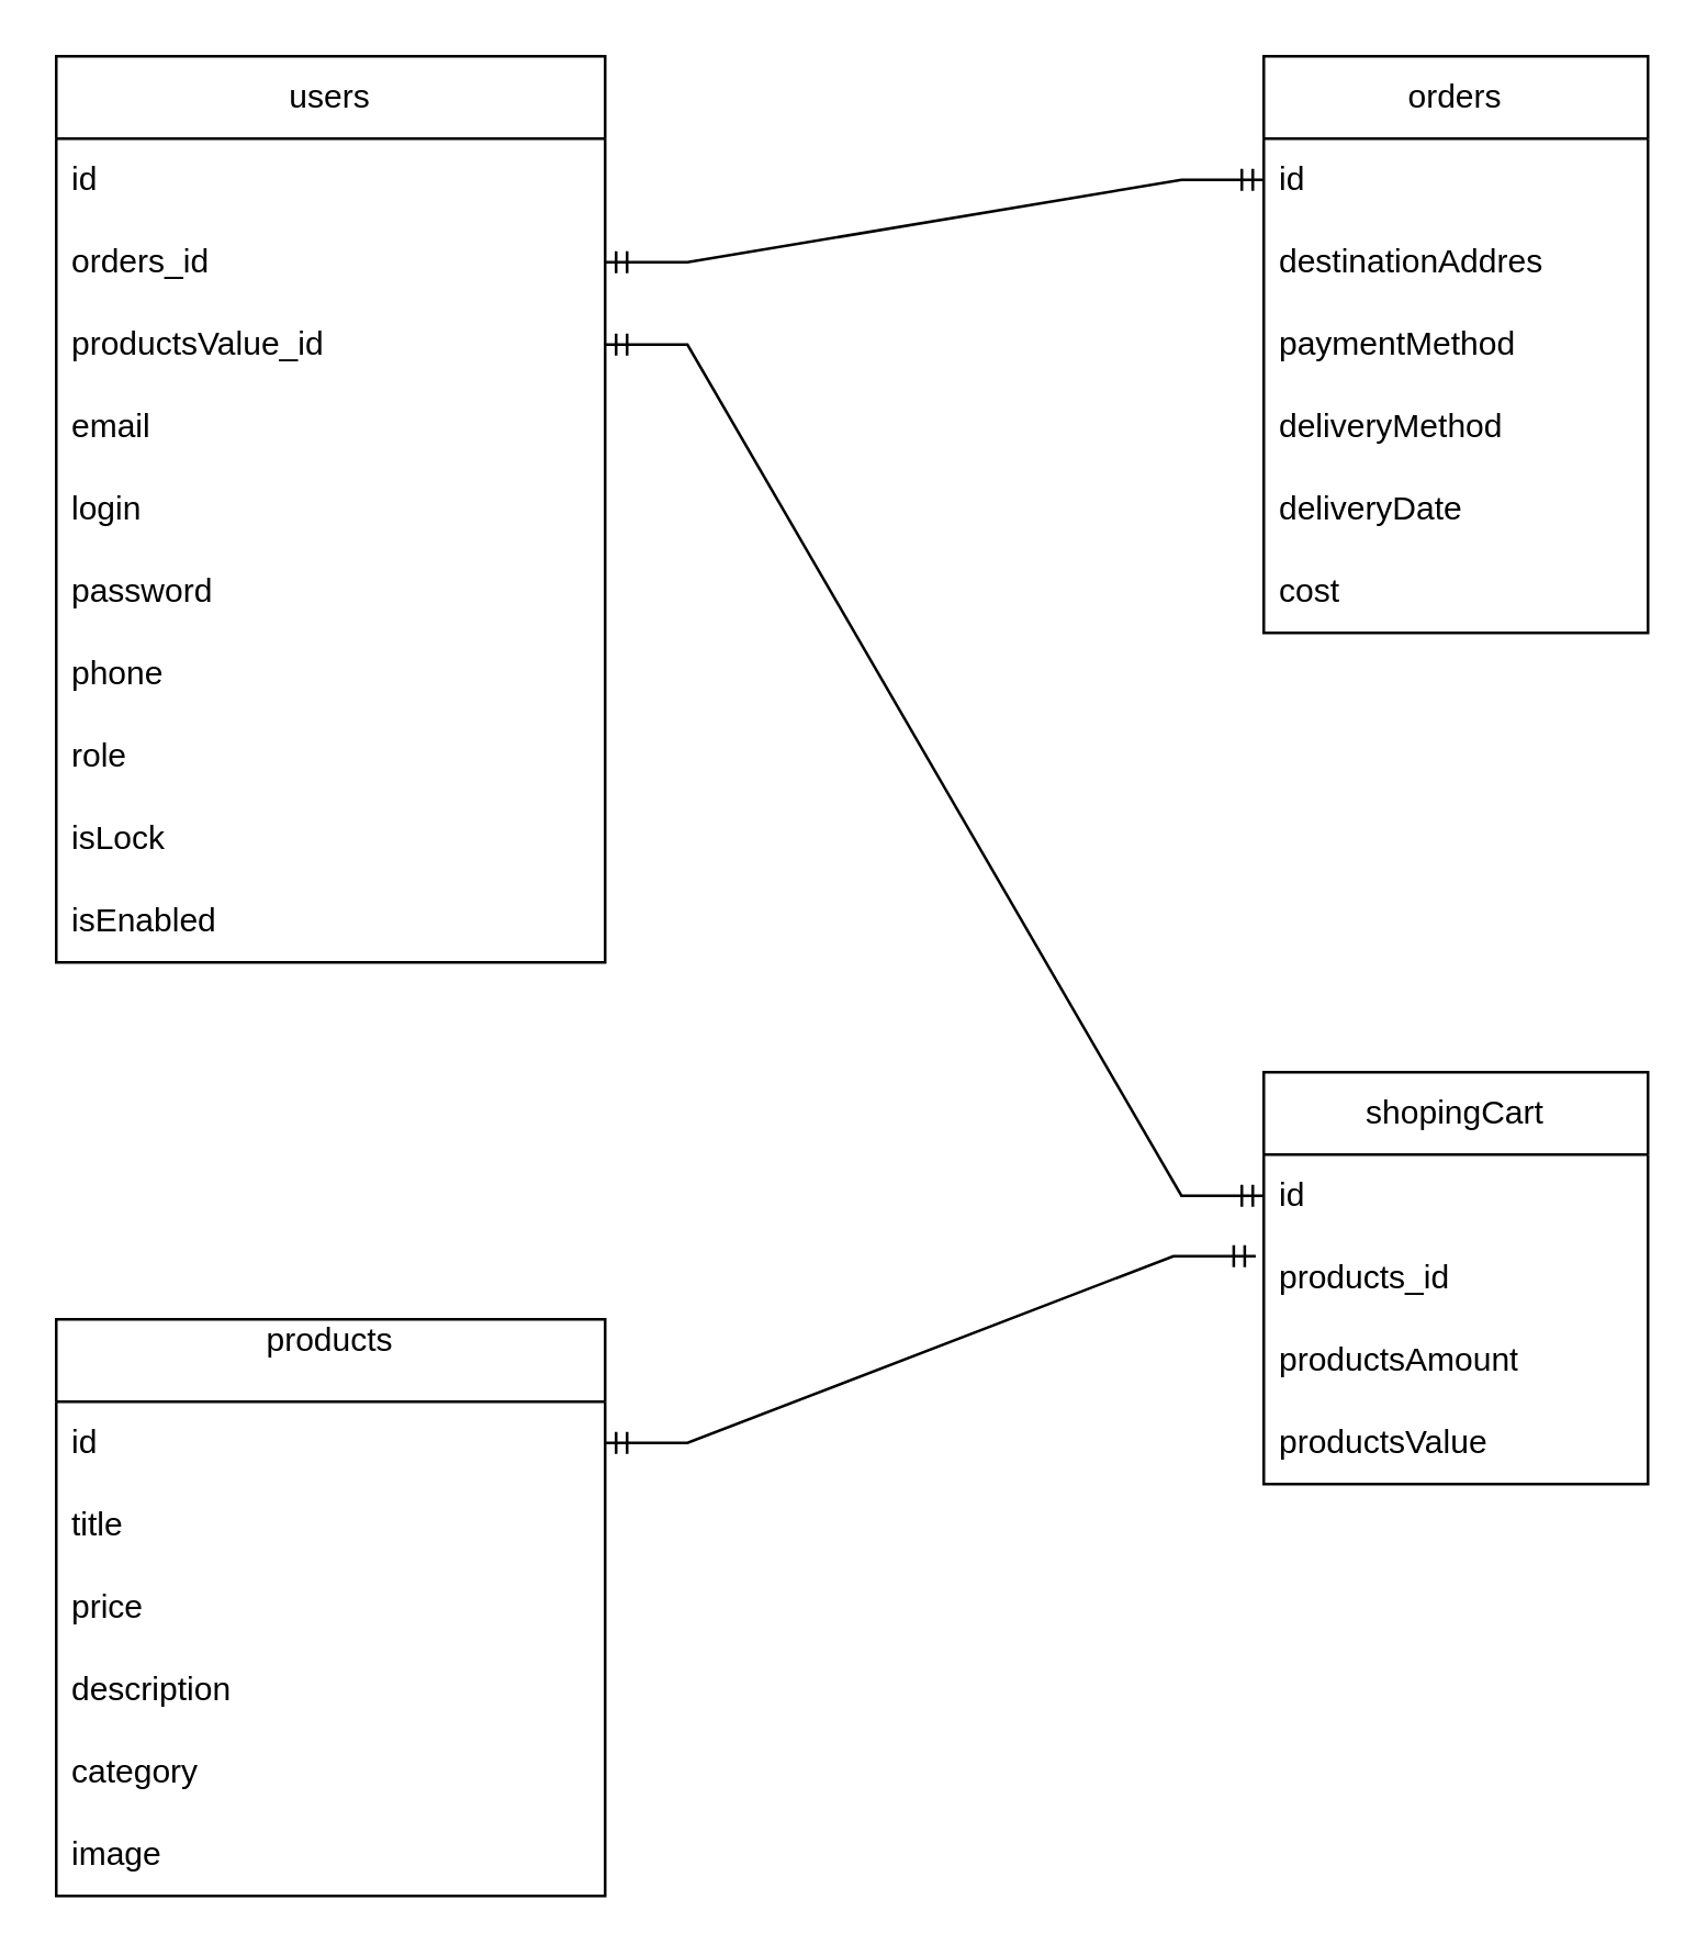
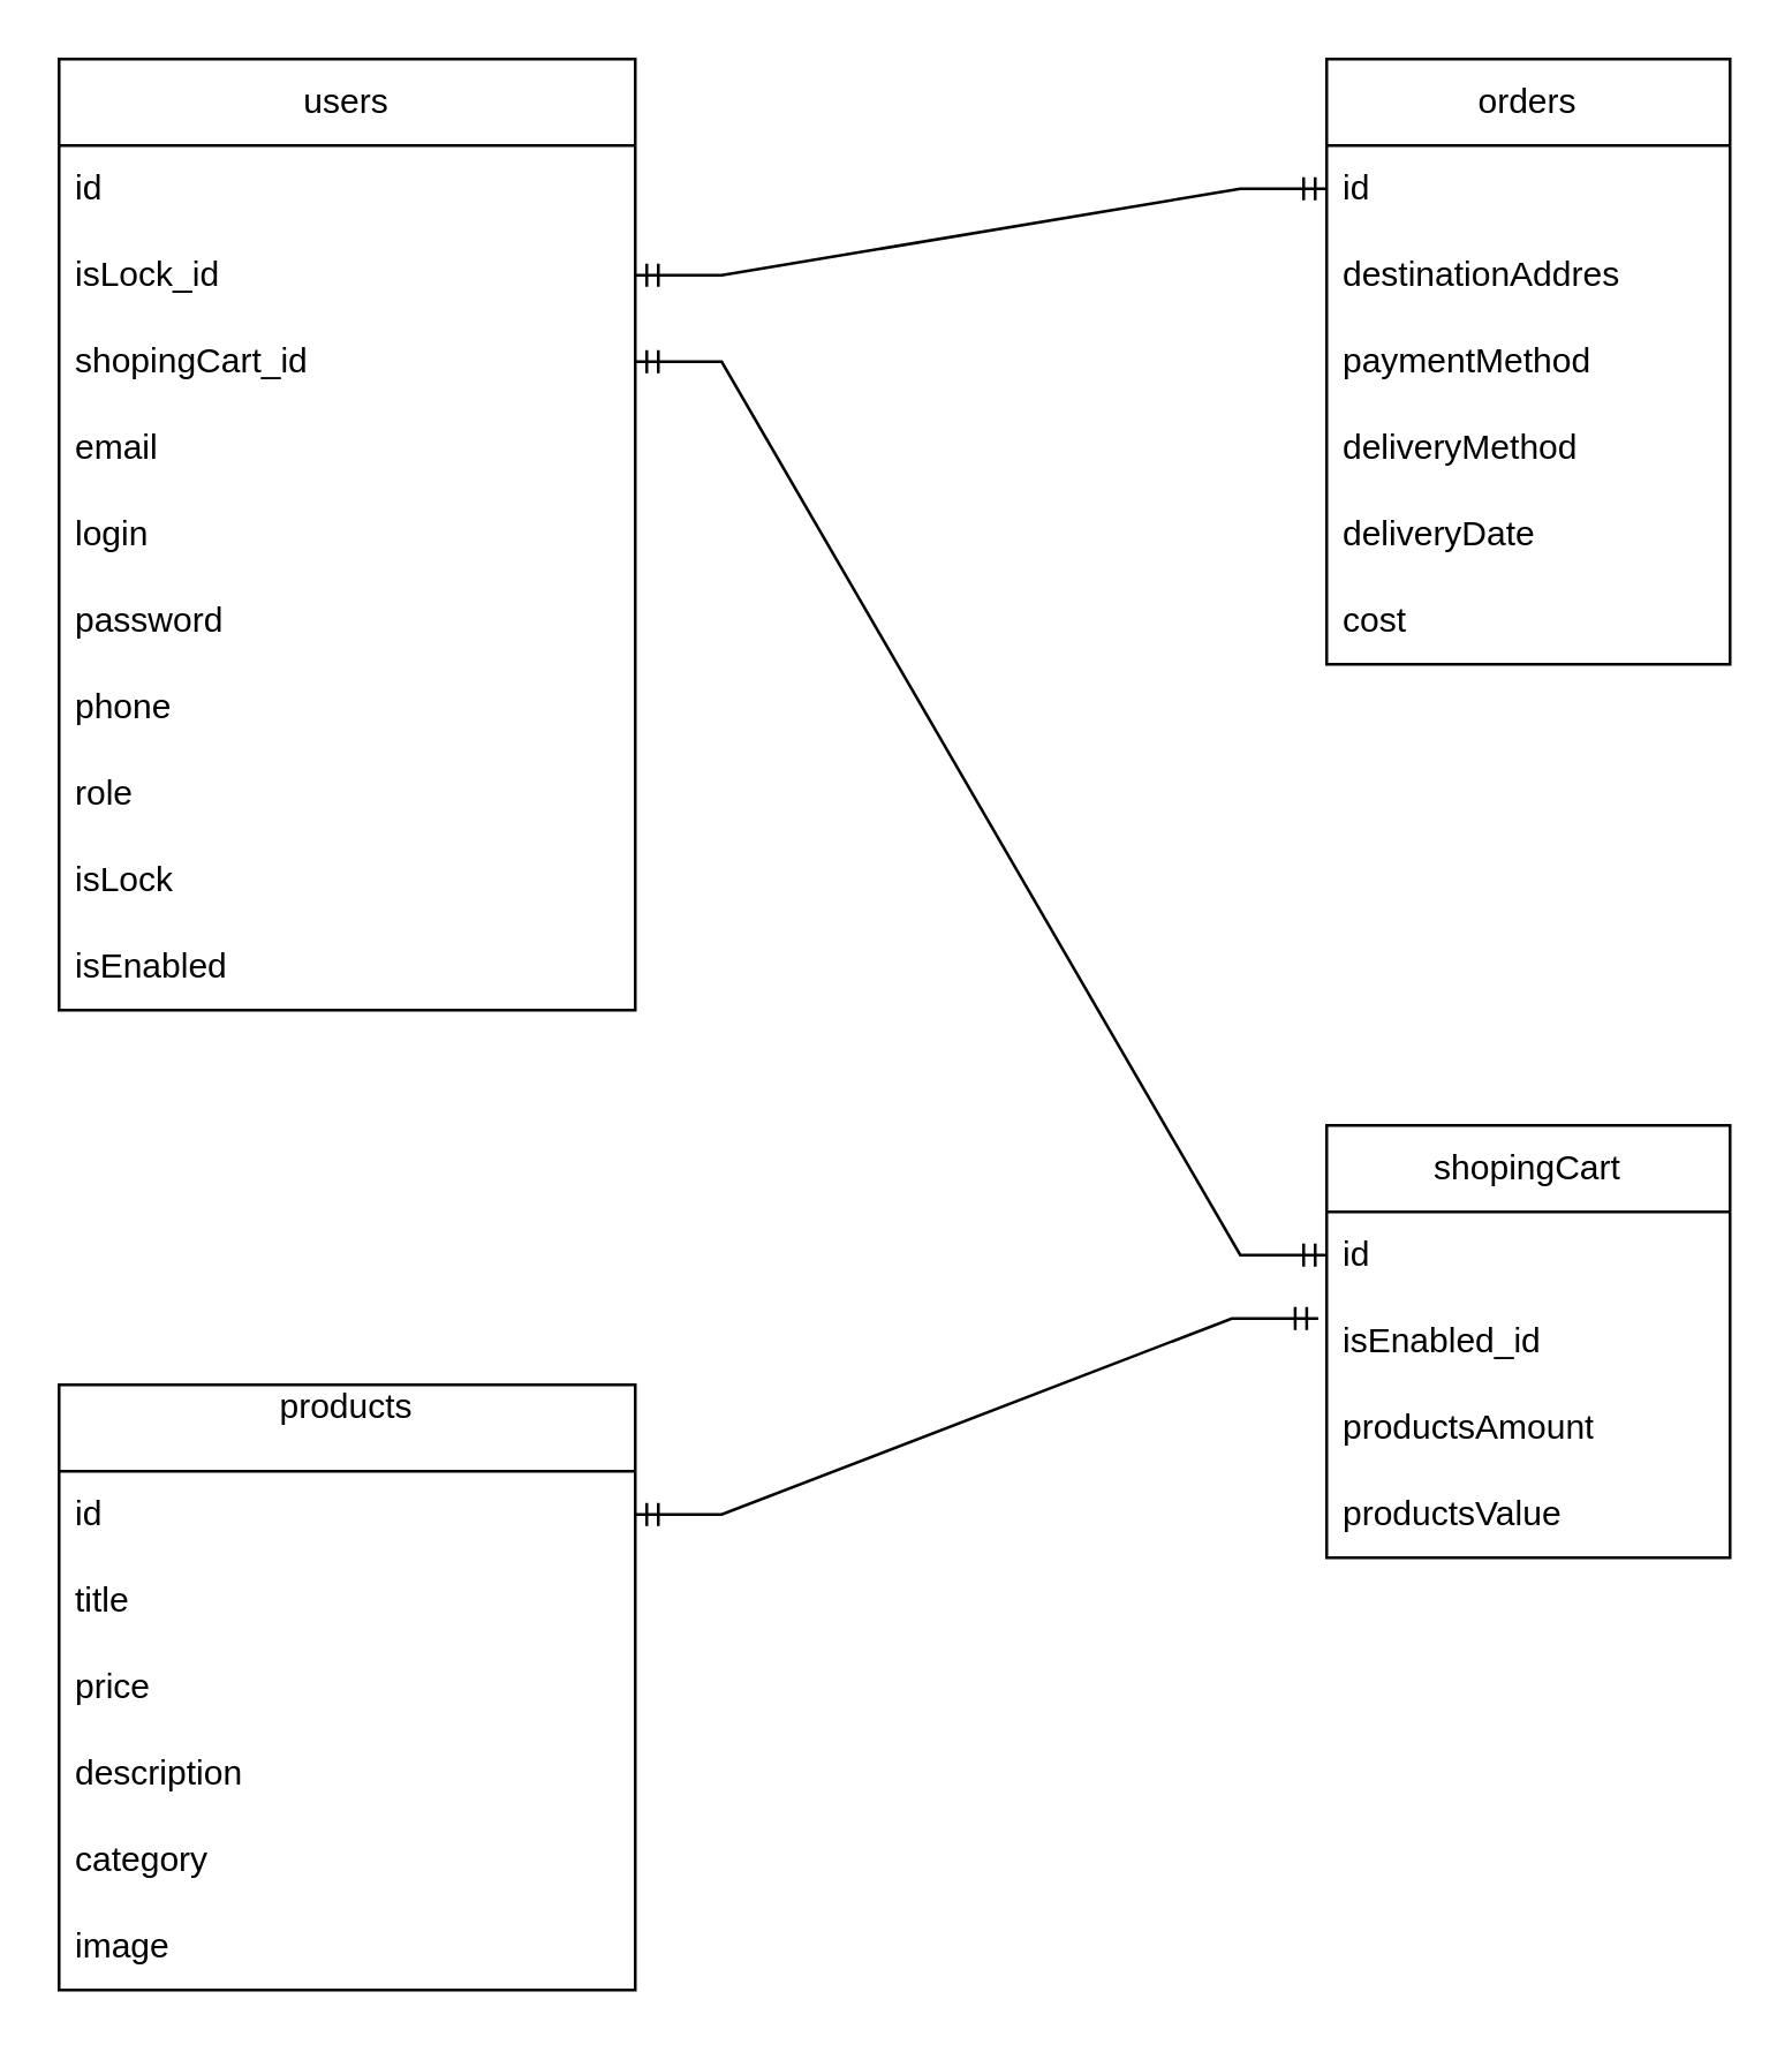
- <mxCell id="4" value="orders_id" style="text;strokeColor=none;fillColor=none;align=left;verticalAlign=middle;spacingLeft=4;spacingRight=4;overflow=hidden;points=[[0,0.5],[1,0.5]];portConstraint=eastwest;rotatable=0;whiteSpace=wrap;html=1;" vertex="1" parent="2"><mxGeometry y="60" width="200" height="30" as="geometry" /></mxCell>
+ <mxCell id="4" value="isLock_id" style="text;strokeColor=none;fillColor=none;align=left;verticalAlign=middle;spacingLeft=4;spacingRight=4;overflow=hidden;points=[[0,0.5],[1,0.5]];portConstraint=eastwest;rotatable=0;whiteSpace=wrap;html=1;" vertex="1" parent="2"><mxGeometry y="60" width="200" height="30" as="geometry" /></mxCell>
- <mxCell id="5" value="productsValue_id" style="text;strokeColor=none;fillColor=none;align=left;verticalAlign=middle;spacingLeft=4;spacingRight=4;overflow=hidden;points=[[0,0.5],[1,0.5]];portConstraint=eastwest;rotatable=0;whiteSpace=wrap;html=1;" vertex="1" parent="2"><mxGeometry y="90" width="200" height="30" as="geometry" /></mxCell>
+ <mxCell id="5" value="shopingCart_id" style="text;strokeColor=none;fillColor=none;align=left;verticalAlign=middle;spacingLeft=4;spacingRight=4;overflow=hidden;points=[[0,0.5],[1,0.5]];portConstraint=eastwest;rotatable=0;whiteSpace=wrap;html=1;" vertex="1" parent="2"><mxGeometry y="90" width="200" height="30" as="geometry" /></mxCell>
- <mxCell id="22" value="products_id" style="text;strokeColor=none;fillColor=none;align=left;verticalAlign=middle;spacingLeft=4;spacingRight=4;overflow=hidden;points=[[0,0.5],[1,0.5]];portConstraint=eastwest;rotatable=0;whiteSpace=wrap;html=1;" vertex="1" parent="20"><mxGeometry y="60" width="140" height="30" as="geometry" /></mxCell>
+ <mxCell id="22" value="isEnabled_id" style="text;strokeColor=none;fillColor=none;align=left;verticalAlign=middle;spacingLeft=4;spacingRight=4;overflow=hidden;points=[[0,0.5],[1,0.5]];portConstraint=eastwest;rotatable=0;whiteSpace=wrap;html=1;" vertex="1" parent="20"><mxGeometry y="60" width="140" height="30" as="geometry" /></mxCell>
